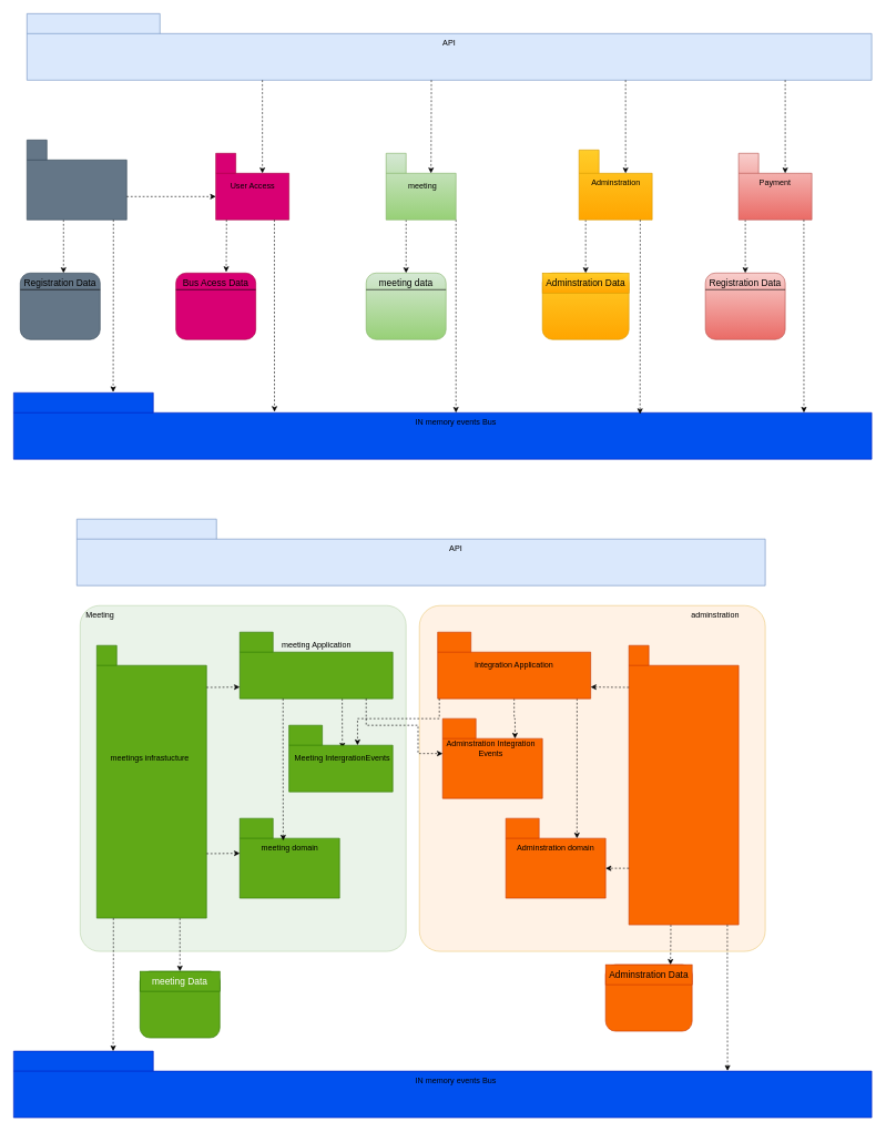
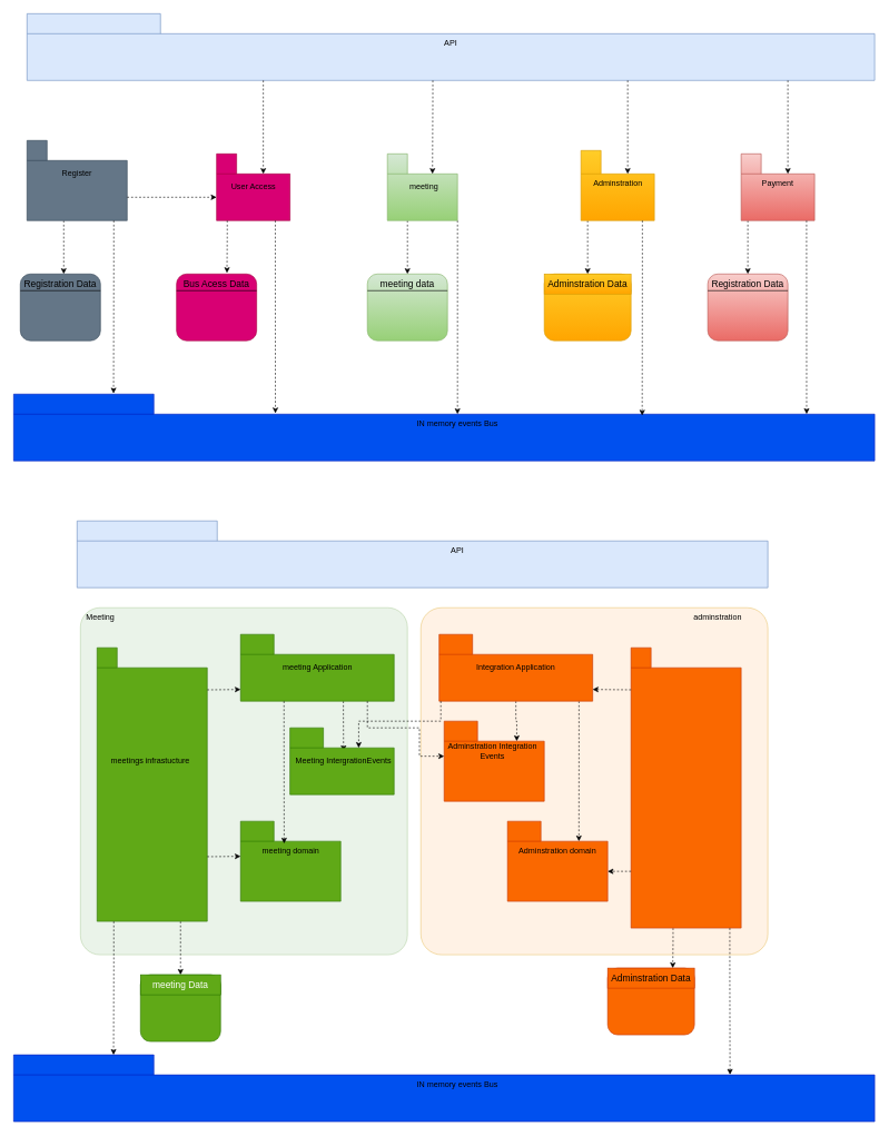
+ <mxCell id="6" value="Register" style="text;html=1;align=center;verticalAlign=middle;whiteSpace=wrap;rounded=0;" vertex="1" parent="1"><mxGeometry x="85" y="245" width="60" height="30" as="geometry" /></mxCell>
- <mxCell id="36" value="meeting Application" style="text;html=1;align=center;verticalAlign=middle;whiteSpace=wrap;rounded=0;" vertex="1" parent="1"><mxGeometry x="420.5" y="955" width="109" height="30" as="geometry" /></mxCell>
+ <mxCell id="36" value="meeting Application" style="text;html=1;align=center;verticalAlign=middle;whiteSpace=wrap;rounded=0;" vertex="1" parent="1"><mxGeometry x="420.5" y="985" width="109" height="30" as="geometry" /></mxCell>
